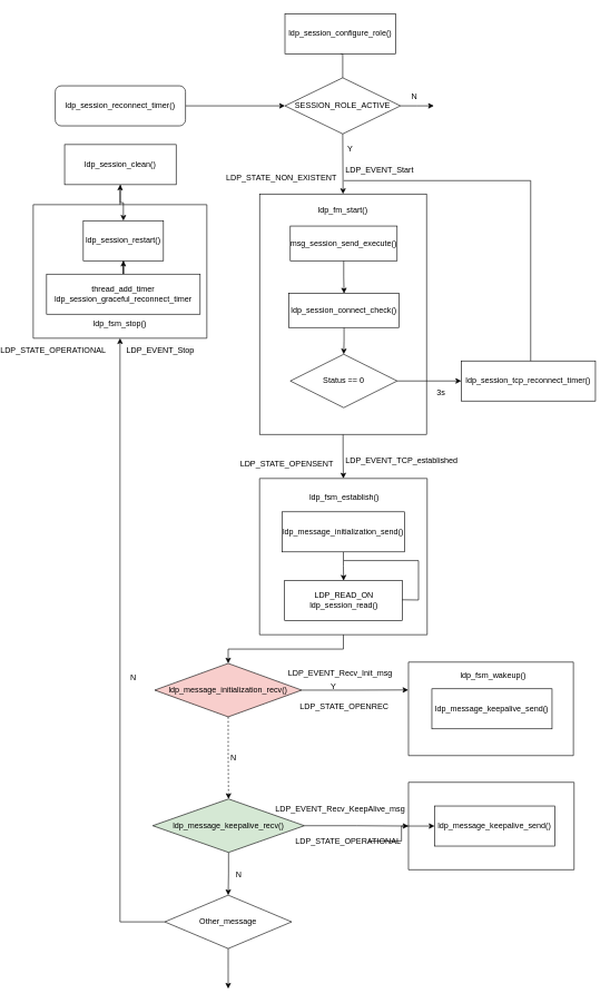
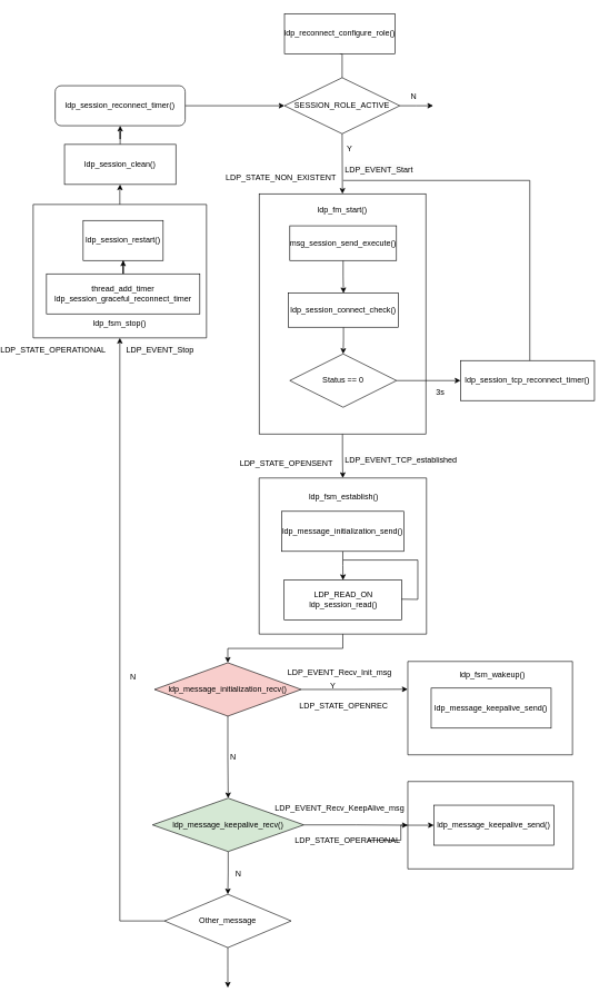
- <mxCell id="3" value="ldp_session_configure_role()" style="rounded=0;whiteSpace=wrap;html=1;" vertex="1" parent="1"><mxGeometry y="20" width="166" height="60" as="geometry" x="397" /></mxCell>
+ <mxCell id="3" value="ldp_reconnect_configure_role()" style="rounded=0;whiteSpace=wrap;html=1;" vertex="1" parent="1"><mxGeometry y="20" width="166" height="60" as="geometry" x="397" /></mxCell>
- <mxCell id="63" value="" style="edgeStyle=orthogonalEdgeStyle;rounded=0;orthogonalLoop=1;jettySize=auto;html=1;" edge="1" parent="1" source="64" target="60"><mxGeometry relative="1" as="geometry" /></mxCell>
+ <mxCell id="63" value="" style="edgeStyle=orthogonalEdgeStyle;rounded=0;orthogonalLoop=1;jettySize=auto;html=1;" edge="1" parent="1" source="64" target="66"><mxGeometry relative="1" as="geometry" /></mxCell>
- <mxCell id="35" style="edgeStyle=orthogonalEdgeStyle;rounded=0;orthogonalLoop=1;jettySize=auto;html=1;entryX=0.5;entryY=0;entryDx=0;entryDy=0;dashed=1;" edge="1" parent="1" source="36" target="44"><mxGeometry relative="1" as="geometry" /></mxCell>
+ <mxCell id="35" style="edgeStyle=orthogonalEdgeStyle;rounded=0;orthogonalLoop=1;jettySize=auto;html=1;entryX=0.5;entryY=0;entryDx=0;entryDy=0;" edge="1" parent="1" source="36" target="44"><mxGeometry relative="1" as="geometry" /></mxCell>
